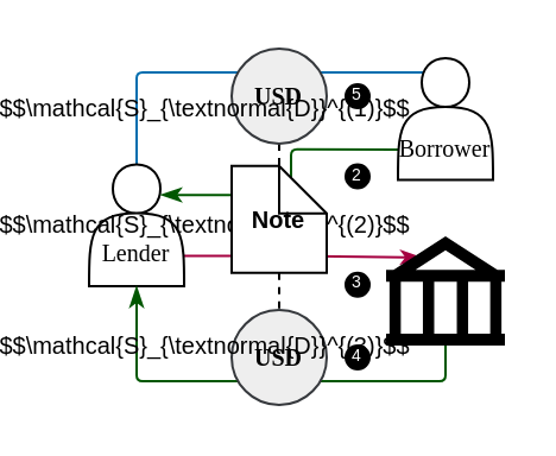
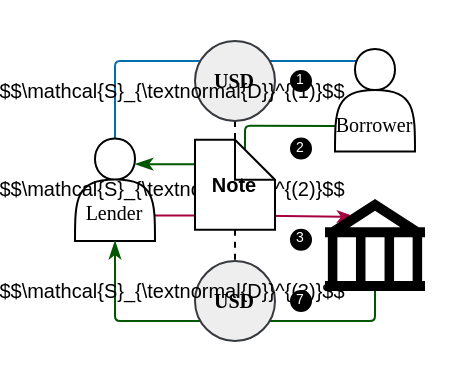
- <mxCell id="14" value="&lt;p style=&quot;line-height: 270%;&quot;&gt;5&lt;/p&gt;" style="ellipse;whiteSpace=wrap;html=1;aspect=fixed;fontSize=7;labelBackgroundColor=none;fontColor=#FFFFFF;fillColor=#000000;align=center;" parent="1" vertex="1"><mxGeometry x="128" y="35" width="10" height="10" as="geometry" /></mxCell>
+ <mxCell id="14" value="&lt;p style=&quot;line-height: 270%;&quot;&gt;1&lt;/p&gt;" style="ellipse;whiteSpace=wrap;html=1;aspect=fixed;fontSize=7;labelBackgroundColor=none;fontColor=#FFFFFF;fillColor=#000000;align=center;" parent="1" vertex="1"><mxGeometry x="128" y="35" width="10" height="10" as="geometry" /></mxCell>
- <mxCell id="17" value="&lt;p style=&quot;line-height: 270%;&quot;&gt;4&lt;/p&gt;" style="ellipse;whiteSpace=wrap;html=1;aspect=fixed;fontSize=7;labelBackgroundColor=none;fontColor=#FFFFFF;fillColor=#000000;align=center;" parent="1" vertex="1"><mxGeometry x="128" y="145" width="10" height="10" as="geometry" /></mxCell>
+ <mxCell id="17" value="&lt;p style=&quot;line-height: 270%;&quot;&gt;7&lt;/p&gt;" style="ellipse;whiteSpace=wrap;html=1;aspect=fixed;fontSize=7;labelBackgroundColor=none;fontColor=#FFFFFF;fillColor=#000000;align=center;" parent="1" vertex="1"><mxGeometry x="128" y="145" width="10" height="10" as="geometry" /></mxCell>
